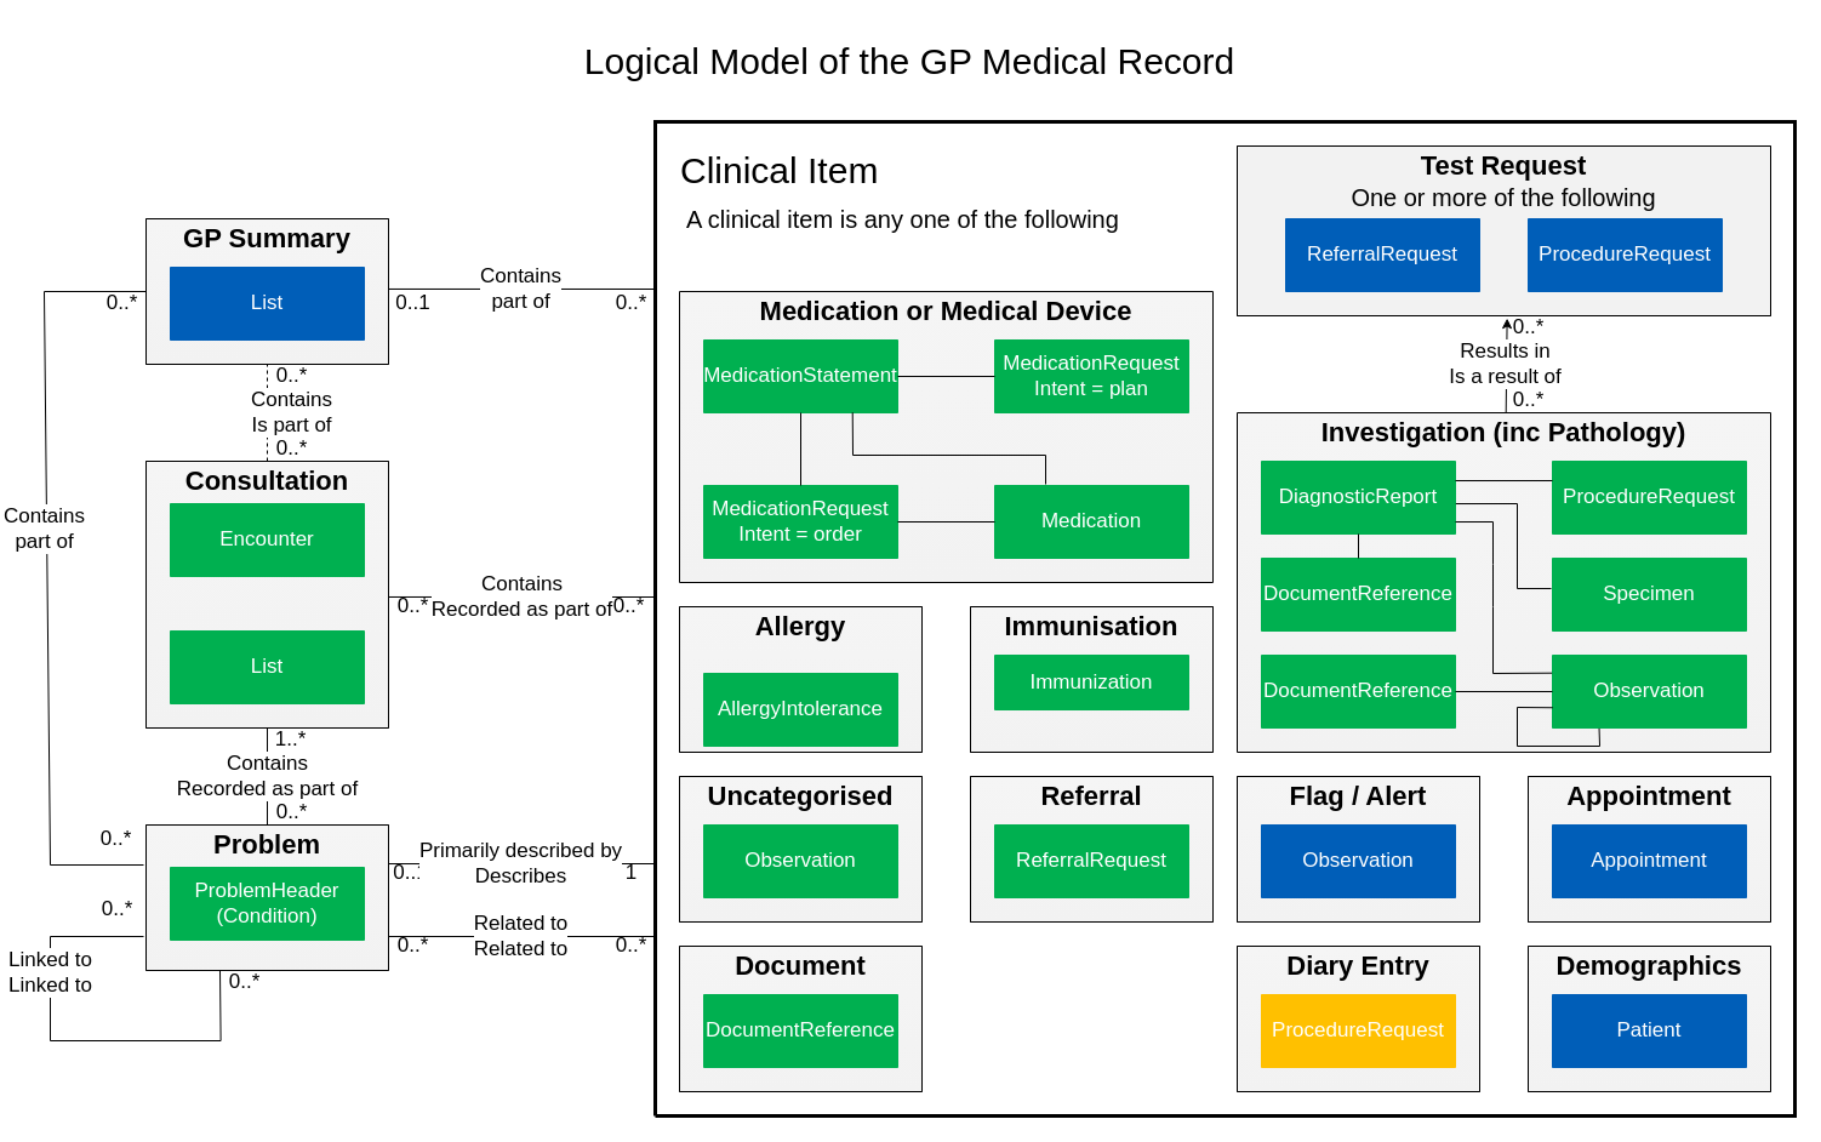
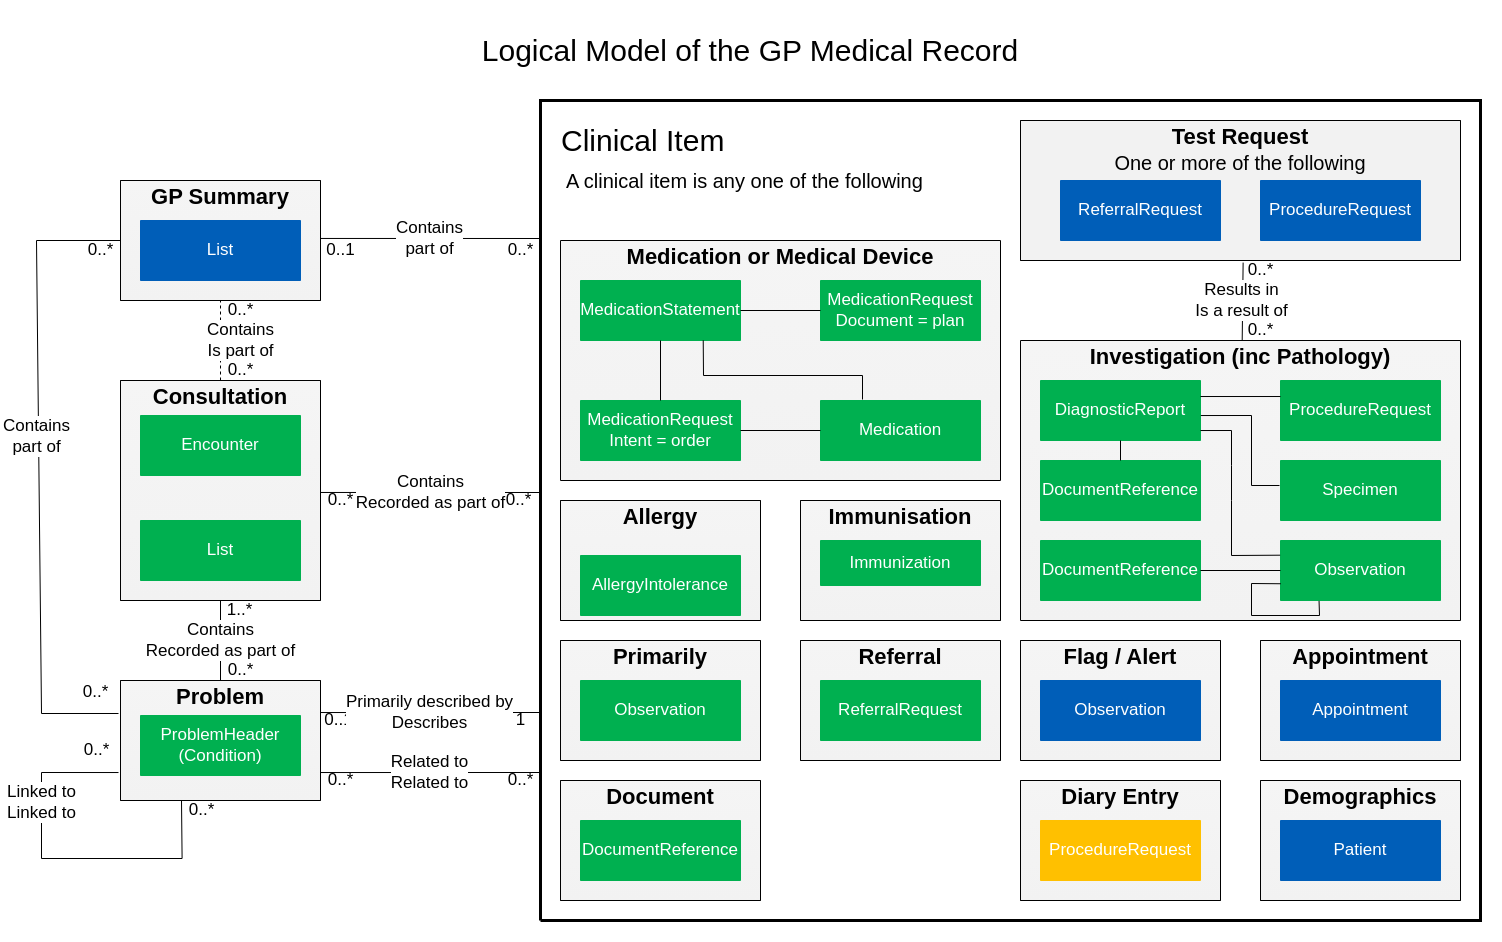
- <mxCell id="107" value="" style="endArrow=classic;html=1;entryX=0.506;entryY=1.015;entryDx=0;entryDy=0;entryPerimeter=0;fontFamily=Helvetica;fontSize=17;" edge="1" parent="1" source="97" target="84"><mxGeometry width="50" height="50" relative="1" as="geometry"><mxPoint x="1181" y="325" as="sourcePoint" /><mxPoint x="1231" y="275" as="targetPoint" /></mxGeometry></mxCell>
+ <mxCell id="107" value="" style="endArrow=none;html=1;entryX=0.506;entryY=1.015;entryDx=0;entryDy=0;entryPerimeter=0;fontFamily=Helvetica;fontSize=17;" edge="1" parent="1" source="97" target="84"><mxGeometry width="50" height="50" relative="1" as="geometry"><mxPoint x="1181" y="325" as="sourcePoint" /><mxPoint x="1231" y="275" as="targetPoint" /></mxGeometry></mxCell>
- <mxCell id="59" value="&lt;font style=&quot;font-size: 17px; color: rgb(255, 255, 255); direction: ltr; letter-spacing: 0px; line-height: 120%; opacity: 1;&quot;&gt;MedicationRequest&lt;br style=&quot;font-size: 17px;&quot;&gt;&lt;/font&gt;&lt;font style=&quot;font-size: 17px; color: rgb(255, 255, 255); direction: ltr; letter-spacing: 0px; line-height: 120%; opacity: 1;&quot;&gt;Intent = plan&lt;br style=&quot;font-size: 17px;&quot;&gt;&lt;/font&gt;" style="verticalAlign=middle;align=center;vsdxID=12;fillColor=#00b050;gradientColor=none;shape=stencil(nZBLDoAgDERP0z3SIyjew0SURgSD+Lu9kMZoXLhwN9O+tukAlrNpJg1SzDH4QW/URgNYgZTkjA4UkwJUgGXng+6DX1zLfmoymdXo17xh5zmRJ6Q42BWCfc2oJfdAr+Yv+AP9Cb7OJ3H/2JG1HNGz/84klThPVCc=);spacingTop=-3;spacingBottom=-3;spacingLeft=-3;spacingRight=-3;labelBackgroundColor=none;rounded=0;html=1;whiteSpace=wrap;container=0;fontFamily=Helvetica;fontSize=17;strokeColor=#00B050;" vertex="1" parent="1"><mxGeometry x="820" y="280" width="160" height="60" as="geometry" /></mxCell>
+ <mxCell id="59" value="&lt;font style=&quot;font-size: 17px; color: rgb(255, 255, 255); direction: ltr; letter-spacing: 0px; line-height: 120%; opacity: 1;&quot;&gt;MedicationRequest&lt;br style=&quot;font-size: 17px;&quot;&gt;&lt;/font&gt;&lt;font style=&quot;font-size: 17px; color: rgb(255, 255, 255); direction: ltr; letter-spacing: 0px; line-height: 120%; opacity: 1;&quot;&gt;Document = plan&lt;br style=&quot;font-size: 17px;&quot;&gt;&lt;/font&gt;" style="verticalAlign=middle;align=center;vsdxID=12;fillColor=#00b050;gradientColor=none;shape=stencil(nZBLDoAgDERP0z3SIyjew0SURgSD+Lu9kMZoXLhwN9O+tukAlrNpJg1SzDH4QW/URgNYgZTkjA4UkwJUgGXng+6DX1zLfmoymdXo17xh5zmRJ6Q42BWCfc2oJfdAr+Yv+AP9Cb7OJ3H/2JG1HNGz/84klThPVCc=);spacingTop=-3;spacingBottom=-3;spacingLeft=-3;spacingRight=-3;labelBackgroundColor=none;rounded=0;html=1;whiteSpace=wrap;container=0;fontFamily=Helvetica;fontSize=17;strokeColor=#00B050;" vertex="1" parent="1"><mxGeometry x="820" y="280" width="160" height="60" as="geometry" /></mxCell>
- <mxCell id="92" value="&lt;font style=&quot;font-size: 22px; color: rgb(0, 0, 0); direction: ltr; letter-spacing: 0px; line-height: 120%; opacity: 1;&quot;&gt;Uncategorised&lt;br style=&quot;font-size: 22px;&quot;&gt;&lt;/font&gt;" style="verticalAlign=top;align=center;vsdxID=81;fillColor=#f5f5f5;gradientColor=#f2f2f2;shape=stencil(nZBLDoAgDERP0z3SIyjew0SURgSD+Lu9kMZoXLhwN9O+tukAlrNpJg1SzDH4QW/URgNYgZTkjA4UkwJUgGXng+6DX1zLfmoymdXo17xh5zmRJ6Q42BWCfc2oJfdAr+Yv+AP9Cb7OJ3H/2JG1HNGz/84klThPVCc=);strokeColor=#000000;spacingTop=-3;spacingBottom=-3;spacingLeft=-3;spacingRight=-3;labelBackgroundColor=none;rounded=0;html=1;whiteSpace=wrap;container=0;fontFamily=Helvetica;fontSize=22;fontStyle=1" vertex="1" parent="1"><mxGeometry x="560" y="640" width="200" height="120" as="geometry" /></mxCell>
+ <mxCell id="92" value="&lt;font style=&quot;font-size: 22px; color: rgb(0, 0, 0); direction: ltr; letter-spacing: 0px; line-height: 120%; opacity: 1;&quot;&gt;Primarily&lt;br style=&quot;font-size: 22px;&quot;&gt;&lt;/font&gt;" style="verticalAlign=top;align=center;vsdxID=81;fillColor=#f5f5f5;gradientColor=#f2f2f2;shape=stencil(nZBLDoAgDERP0z3SIyjew0SURgSD+Lu9kMZoXLhwN9O+tukAlrNpJg1SzDH4QW/URgNYgZTkjA4UkwJUgGXng+6DX1zLfmoymdXo17xh5zmRJ6Q42BWCfc2oJfdAr+Yv+AP9Cb7OJ3H/2JG1HNGz/84klThPVCc=);strokeColor=#000000;spacingTop=-3;spacingBottom=-3;spacingLeft=-3;spacingRight=-3;labelBackgroundColor=none;rounded=0;html=1;whiteSpace=wrap;container=0;fontFamily=Helvetica;fontSize=22;fontStyle=1" vertex="1" parent="1"><mxGeometry x="560" y="640" width="200" height="120" as="geometry" /></mxCell>
